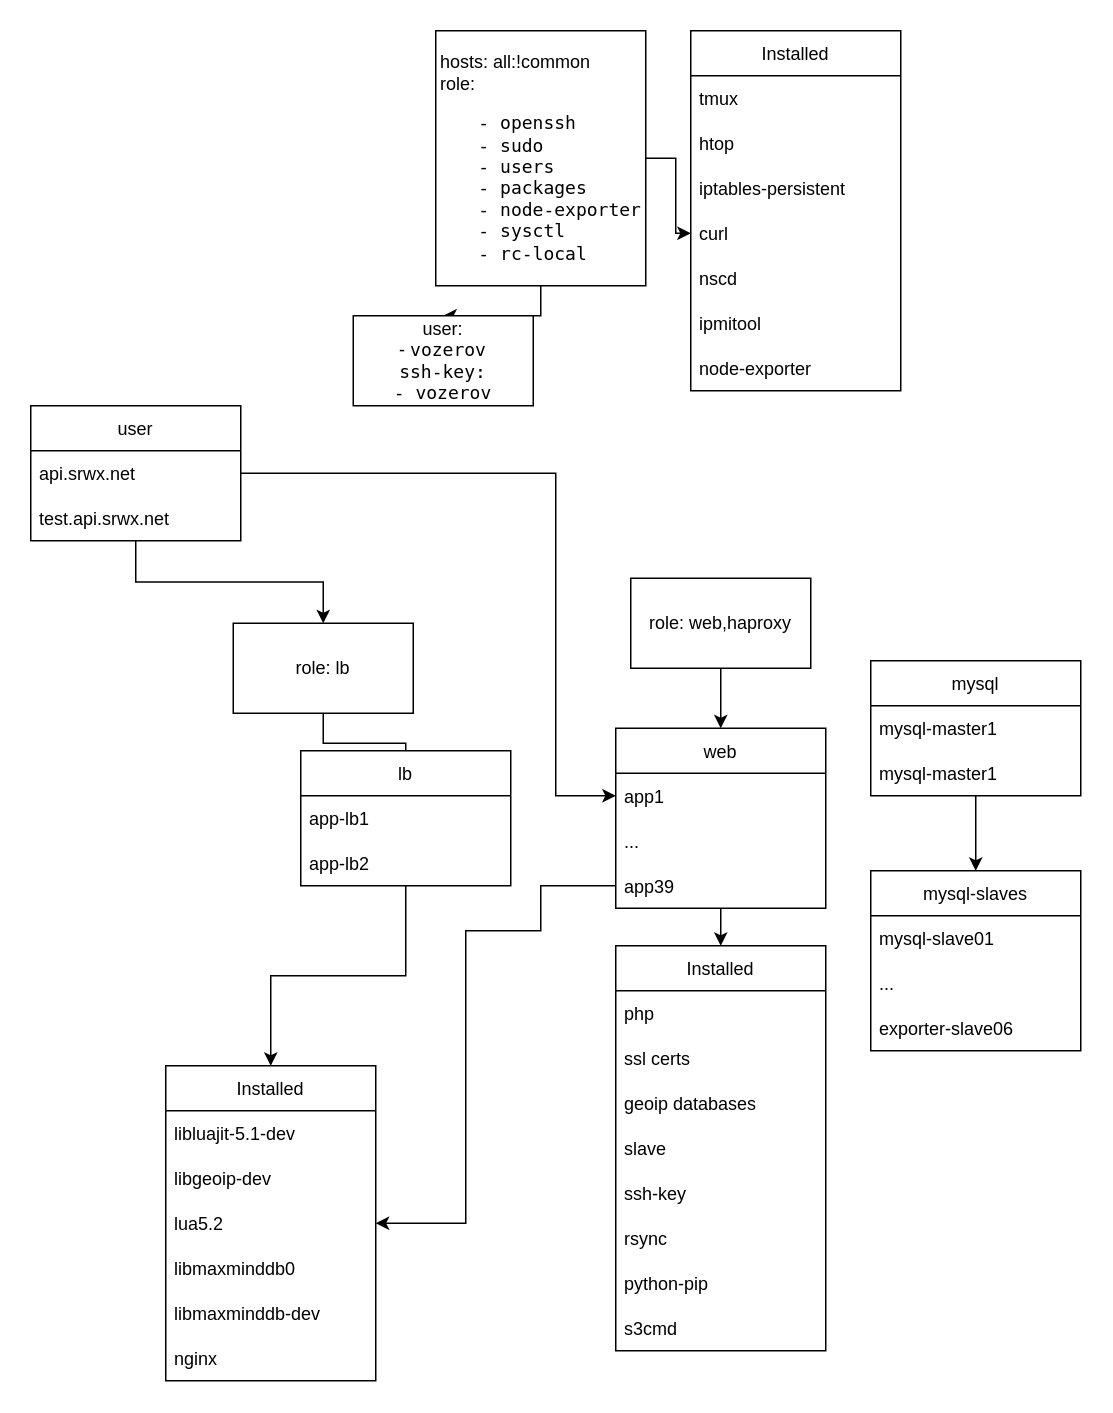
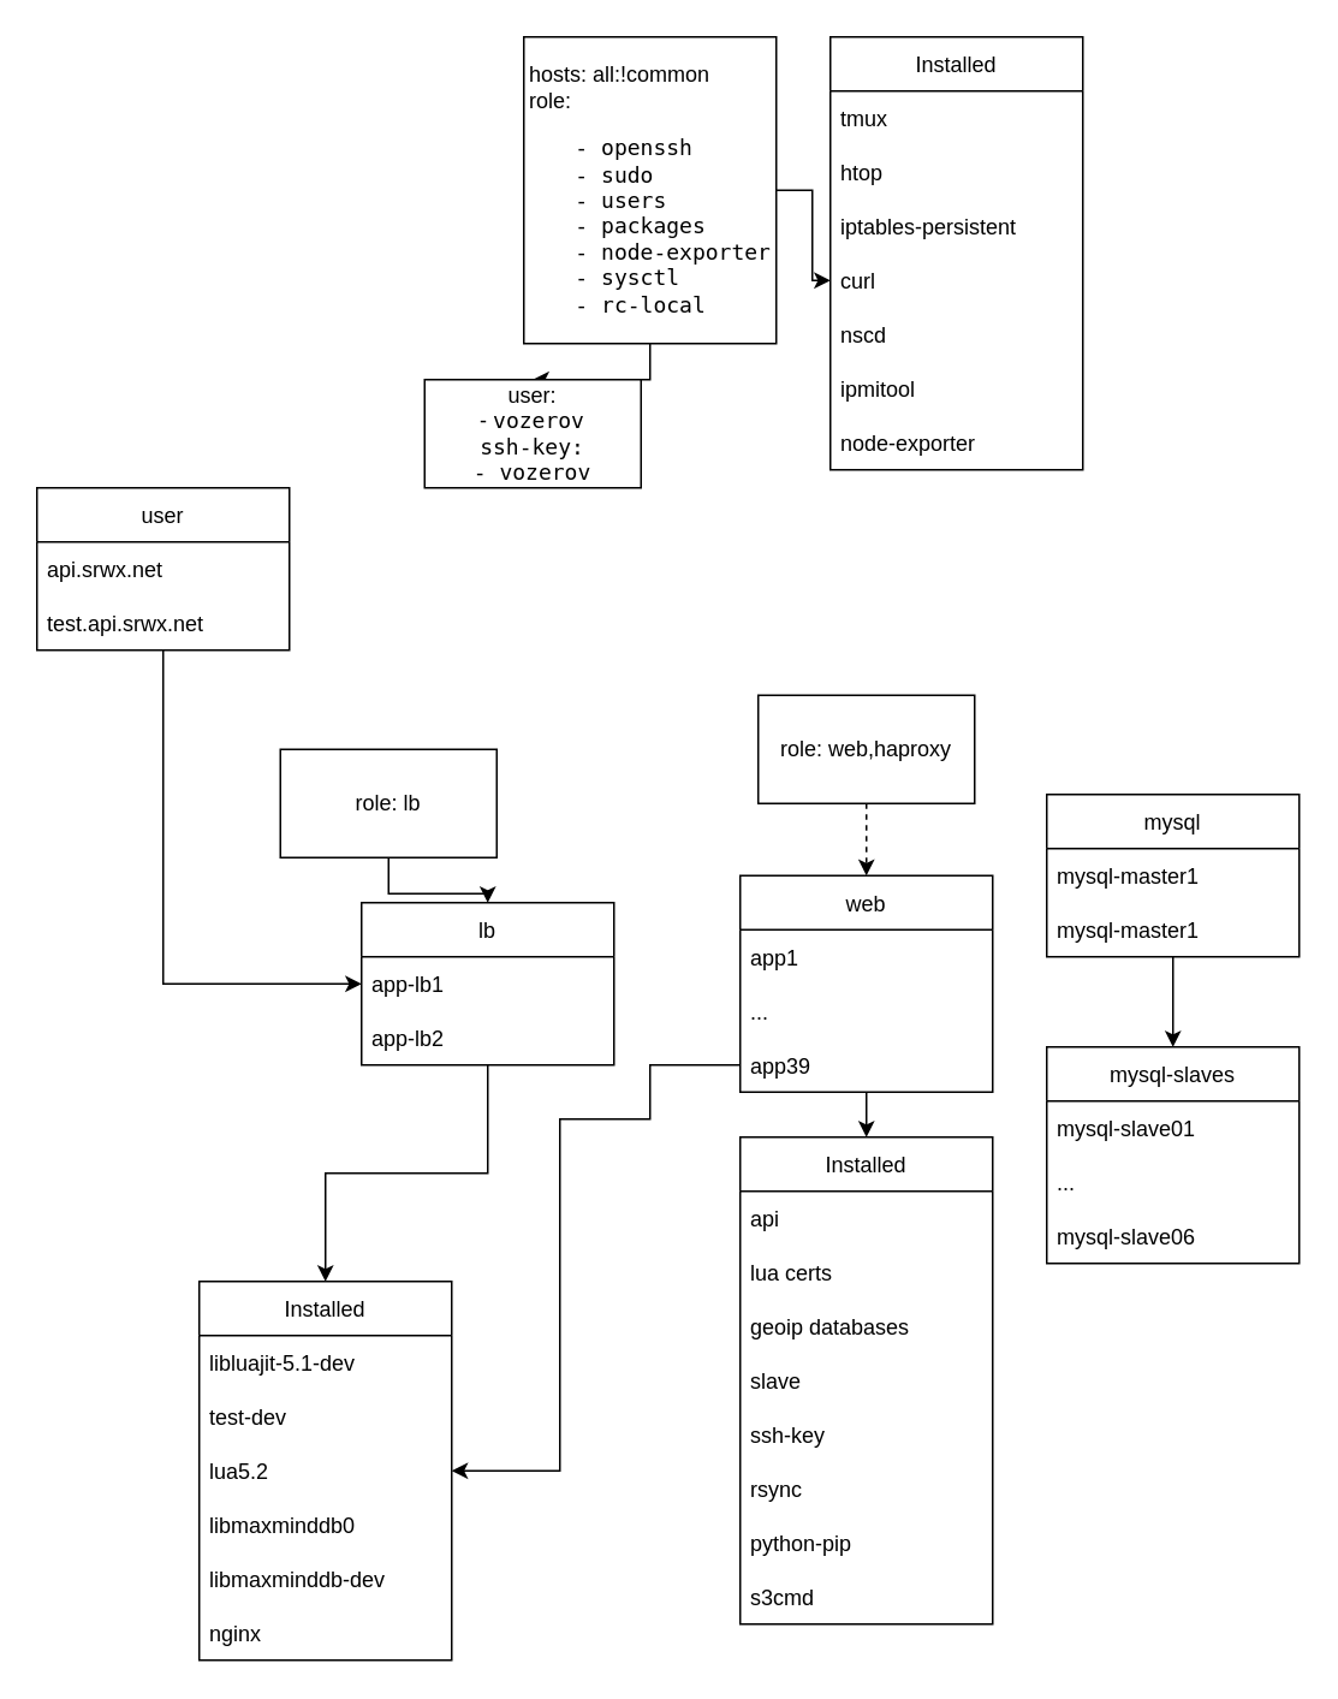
- <mxCell id="56" style="edgeStyle=orthogonalEdgeStyle;rounded=0;orthogonalLoop=1;jettySize=auto;html=1;exitX=1;exitY=0.5;exitDx=0;exitDy=0;" edge="1" parent="1" source="35" target="7"><mxGeometry relative="1" as="geometry"><mxPoint x="370" y="450" as="targetPoint" /><Array as="points"><mxPoint x="370" y="315" /><mxPoint x="370" y="530" /></Array></mxGeometry></mxCell>
- <mxCell id="33" value="" style="edgeStyle=orthogonalEdgeStyle;rounded=0;orthogonalLoop=1;jettySize=auto;html=1;" edge="1" parent="1" source="34" target="23"><mxGeometry relative="1" as="geometry"><mxPoint x="180" y="550" as="targetPoint" /></mxGeometry></mxCell>
+ <mxCell id="33" value="" style="edgeStyle=orthogonalEdgeStyle;rounded=0;orthogonalLoop=1;jettySize=auto;html=1;entryX=0;entryY=0.5;entryDx=0;entryDy=0;" edge="1" parent="1" source="34" target="12"><mxGeometry relative="1" as="geometry"><mxPoint x="180" y="550" as="targetPoint" /></mxGeometry></mxCell>
- <mxCell id="37" value="" style="edgeStyle=orthogonalEdgeStyle;rounded=0;orthogonalLoop=1;jettySize=auto;html=1;" edge="1" parent="1" source="38" target="6"><mxGeometry relative="1" as="geometry" /></mxCell>
+ <mxCell id="37" value="" style="edgeStyle=orthogonalEdgeStyle;rounded=0;orthogonalLoop=1;jettySize=auto;html=1;dashed=1;" edge="1" parent="1" source="38" target="6"><mxGeometry relative="1" as="geometry" /></mxCell>
- <mxCell id="22" value="" style="edgeStyle=orthogonalEdgeStyle;rounded=0;orthogonalLoop=1;jettySize=auto;html=1;entryX=0.5;entryY=0;entryDx=0;entryDy=0;endArrow=none;" edge="1" parent="1" source="23" target="11"><mxGeometry relative="1" as="geometry"><mxPoint x="310" y="480" as="targetPoint" /><Array as="points" /></mxGeometry></mxCell>
+ <mxCell id="22" value="" style="edgeStyle=orthogonalEdgeStyle;rounded=0;orthogonalLoop=1;jettySize=auto;html=1;entryX=0.5;entryY=0;entryDx=0;entryDy=0;" edge="1" parent="1" source="23" target="11"><mxGeometry relative="1" as="geometry"><mxPoint x="310" y="480" as="targetPoint" /><Array as="points" /></mxGeometry></mxCell>
- <mxCell id="25" value="php" style="text;strokeColor=none;fillColor=none;align=left;verticalAlign=middle;spacingLeft=4;spacingRight=4;overflow=hidden;points=[[0,0.5],[1,0.5]];portConstraint=eastwest;rotatable=0;" parent="24" vertex="1"><mxGeometry y="30" width="140" height="30" as="geometry" /></mxCell>
+ <mxCell id="25" value="api" style="text;strokeColor=none;fillColor=none;align=left;verticalAlign=middle;spacingLeft=4;spacingRight=4;overflow=hidden;points=[[0,0.5],[1,0.5]];portConstraint=eastwest;rotatable=0;" parent="24" vertex="1"><mxGeometry y="30" width="140" height="30" as="geometry" /></mxCell>
- <mxCell id="21" value="exporter-slave06" style="text;strokeColor=none;fillColor=none;align=left;verticalAlign=middle;spacingLeft=4;spacingRight=4;overflow=hidden;points=[[0,0.5],[1,0.5]];portConstraint=eastwest;rotatable=0;" parent="18" vertex="1"><mxGeometry y="90" width="140" height="30" as="geometry" /></mxCell>
+ <mxCell id="21" value="mysql-slave06" style="text;strokeColor=none;fillColor=none;align=left;verticalAlign=middle;spacingLeft=4;spacingRight=4;overflow=hidden;points=[[0,0.5],[1,0.5]];portConstraint=eastwest;rotatable=0;" parent="18" vertex="1"><mxGeometry y="90" width="140" height="30" as="geometry" /></mxCell>
- <mxCell id="26" value="ssl certs" style="text;strokeColor=none;fillColor=none;align=left;verticalAlign=middle;spacingLeft=4;spacingRight=4;overflow=hidden;points=[[0,0.5],[1,0.5]];portConstraint=eastwest;rotatable=0;" parent="24" vertex="1"><mxGeometry y="60" width="140" height="30" as="geometry" /></mxCell>
+ <mxCell id="26" value="lua certs" style="text;strokeColor=none;fillColor=none;align=left;verticalAlign=middle;spacingLeft=4;spacingRight=4;overflow=hidden;points=[[0,0.5],[1,0.5]];portConstraint=eastwest;rotatable=0;" parent="24" vertex="1"><mxGeometry y="60" width="140" height="30" as="geometry" /></mxCell>
- <mxCell id="50" value="libgeoip-dev" style="text;strokeColor=none;fillColor=none;align=left;verticalAlign=middle;spacingLeft=4;spacingRight=4;overflow=hidden;points=[[0,0.5],[1,0.5]];portConstraint=eastwest;rotatable=0;" vertex="1" parent="48"><mxGeometry y="60" width="140" height="30" as="geometry" /></mxCell>
+ <mxCell id="50" value="test-dev" style="text;strokeColor=none;fillColor=none;align=left;verticalAlign=middle;spacingLeft=4;spacingRight=4;overflow=hidden;points=[[0,0.5],[1,0.5]];portConstraint=eastwest;rotatable=0;" vertex="1" parent="48"><mxGeometry y="60" width="140" height="30" as="geometry" /></mxCell>
